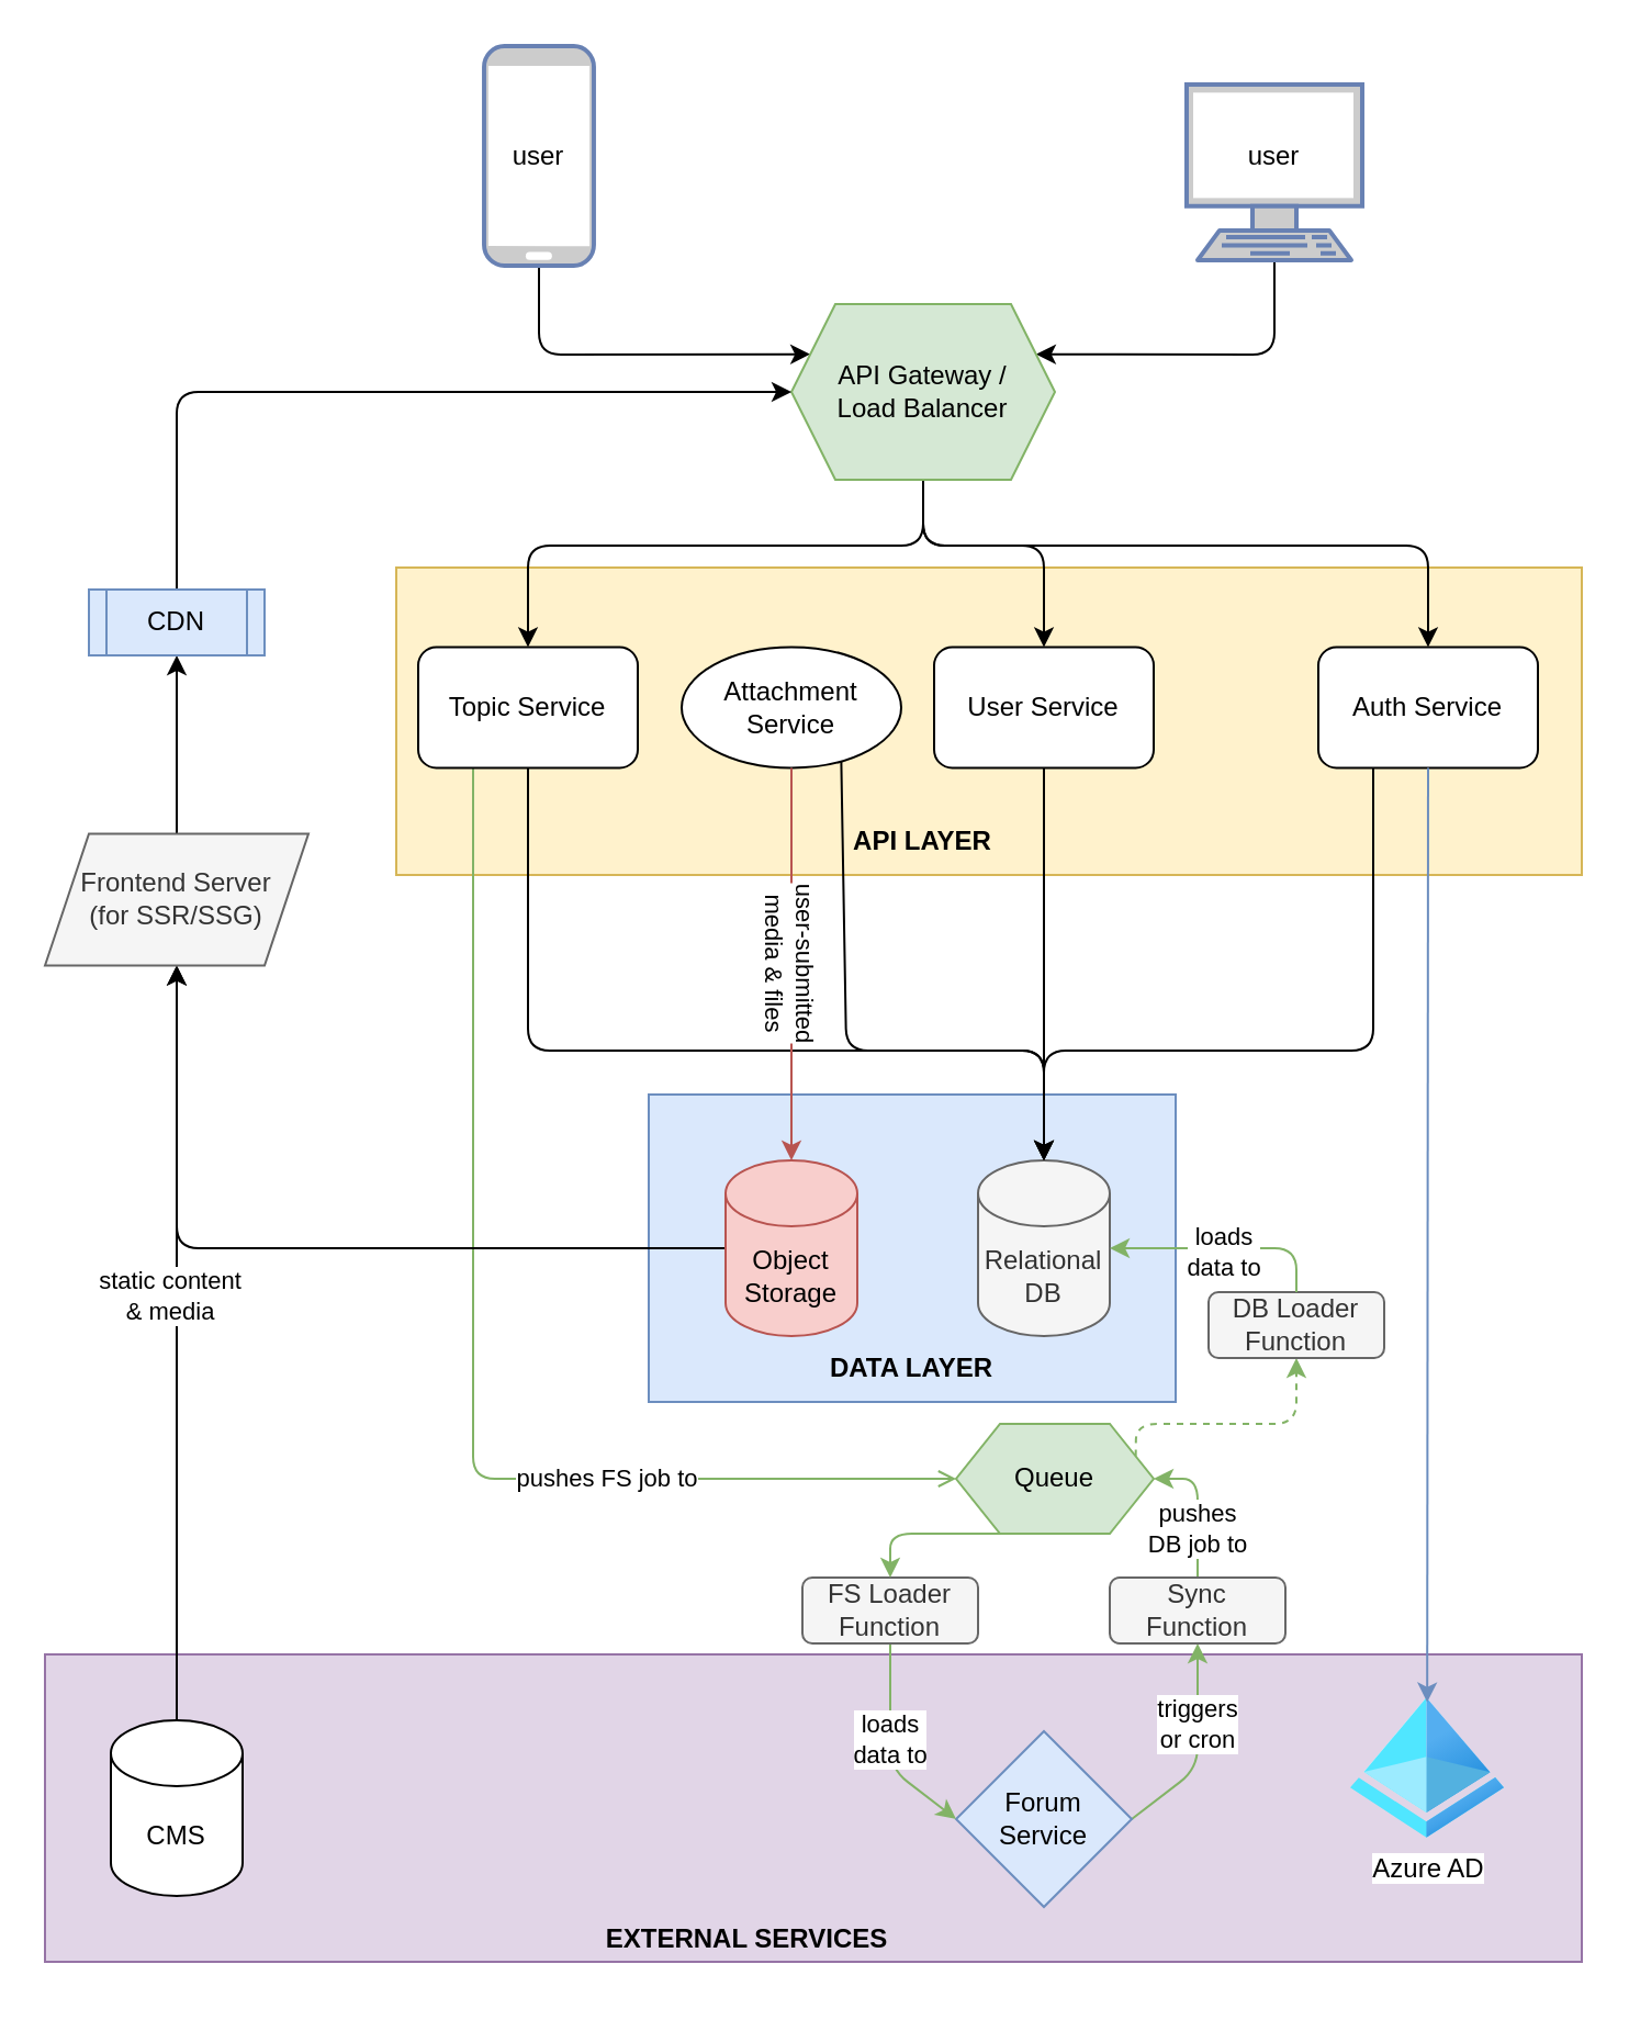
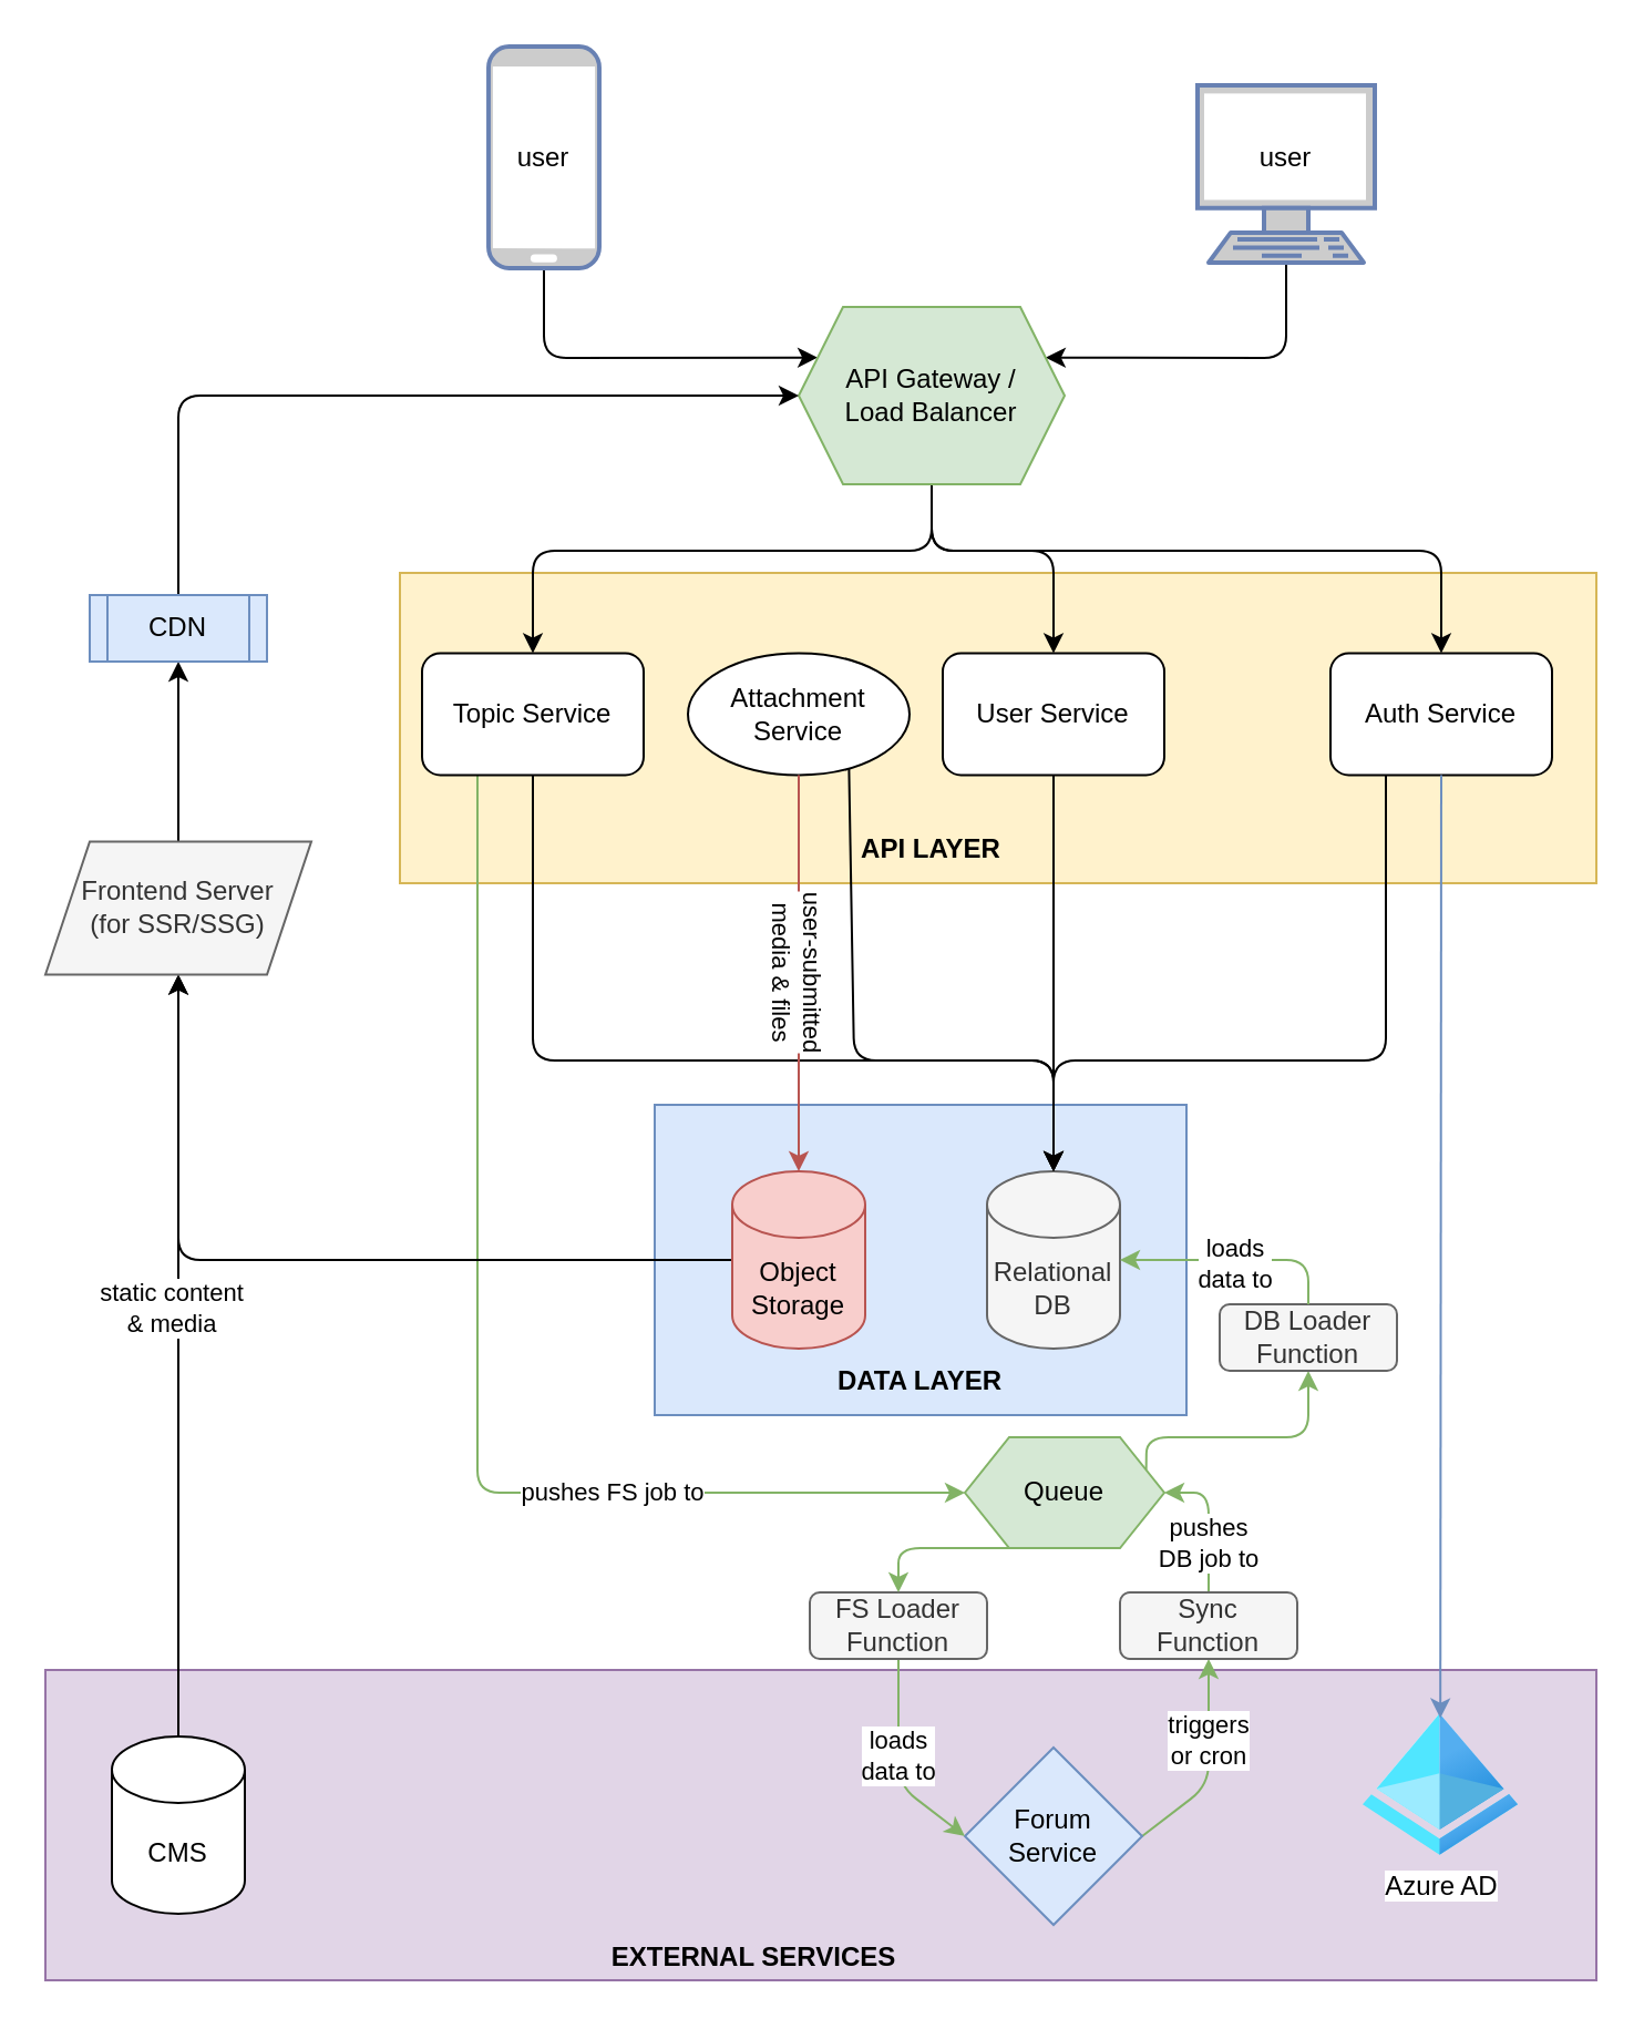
- <mxCell id="49" style="edgeStyle=none;html=1;exitX=1;exitY=0.25;exitDx=0;exitDy=0;entryX=0.5;entryY=1;entryDx=0;entryDy=0;fillColor=#d5e8d4;strokeColor=#82b366;dashed=1;" parent="1" source="50" target="54" edge="1"><mxGeometry relative="1" as="geometry"><Array as="points"><mxPoint x="517" y="648" /><mxPoint x="590" y="648" /></Array></mxGeometry></mxCell>
+ <mxCell id="49" style="edgeStyle=none;html=1;exitX=1;exitY=0.25;exitDx=0;exitDy=0;entryX=0.5;entryY=1;entryDx=0;entryDy=0;fillColor=#d5e8d4;strokeColor=#82b366;" parent="1" source="50" target="54" edge="1"><mxGeometry relative="1" as="geometry"><Array as="points"><mxPoint x="517" y="648" /><mxPoint x="590" y="648" /></Array></mxGeometry></mxCell>
- <mxCell id="22" style="edgeStyle=none;html=1;exitX=0.25;exitY=1;exitDx=0;exitDy=0;entryX=0;entryY=0.5;entryDx=0;entryDy=0;fillColor=#d5e8d4;strokeColor=#82b366;endArrow=open;" parent="1" source="24" target="50" edge="1"><mxGeometry relative="1" as="geometry"><Array as="points"><mxPoint x="215" y="673" /></Array></mxGeometry></mxCell>
+ <mxCell id="22" style="edgeStyle=none;html=1;exitX=0.25;exitY=1;exitDx=0;exitDy=0;entryX=0;entryY=0.5;entryDx=0;entryDy=0;fillColor=#d5e8d4;strokeColor=#82b366;" parent="1" source="24" target="50" edge="1"><mxGeometry relative="1" as="geometry"><Array as="points"><mxPoint x="215" y="673" /></Array></mxGeometry></mxCell>
